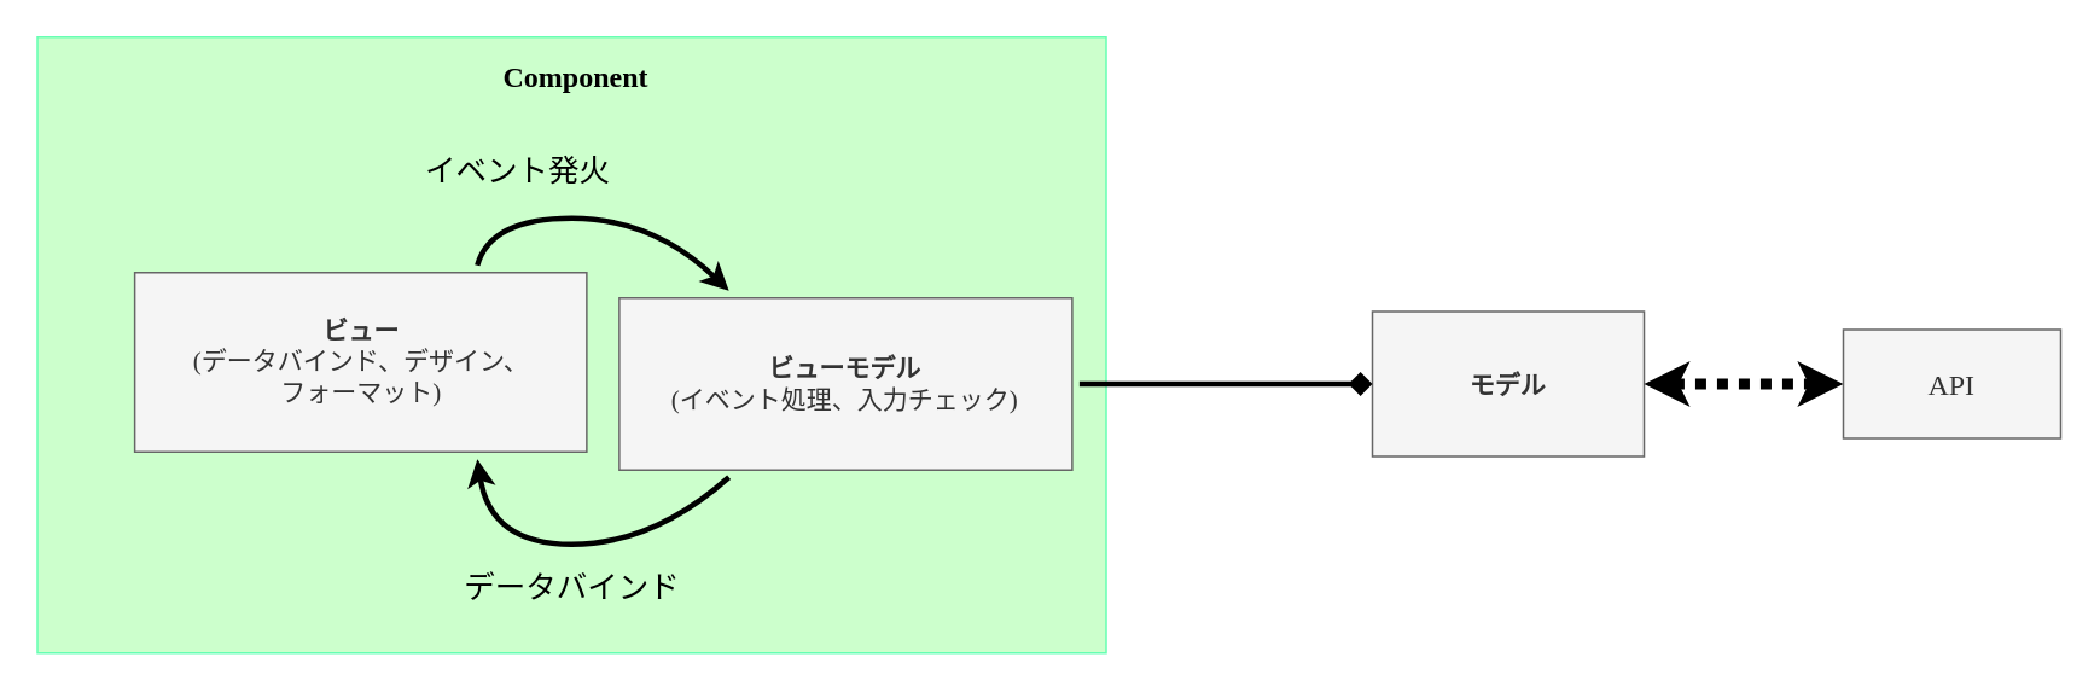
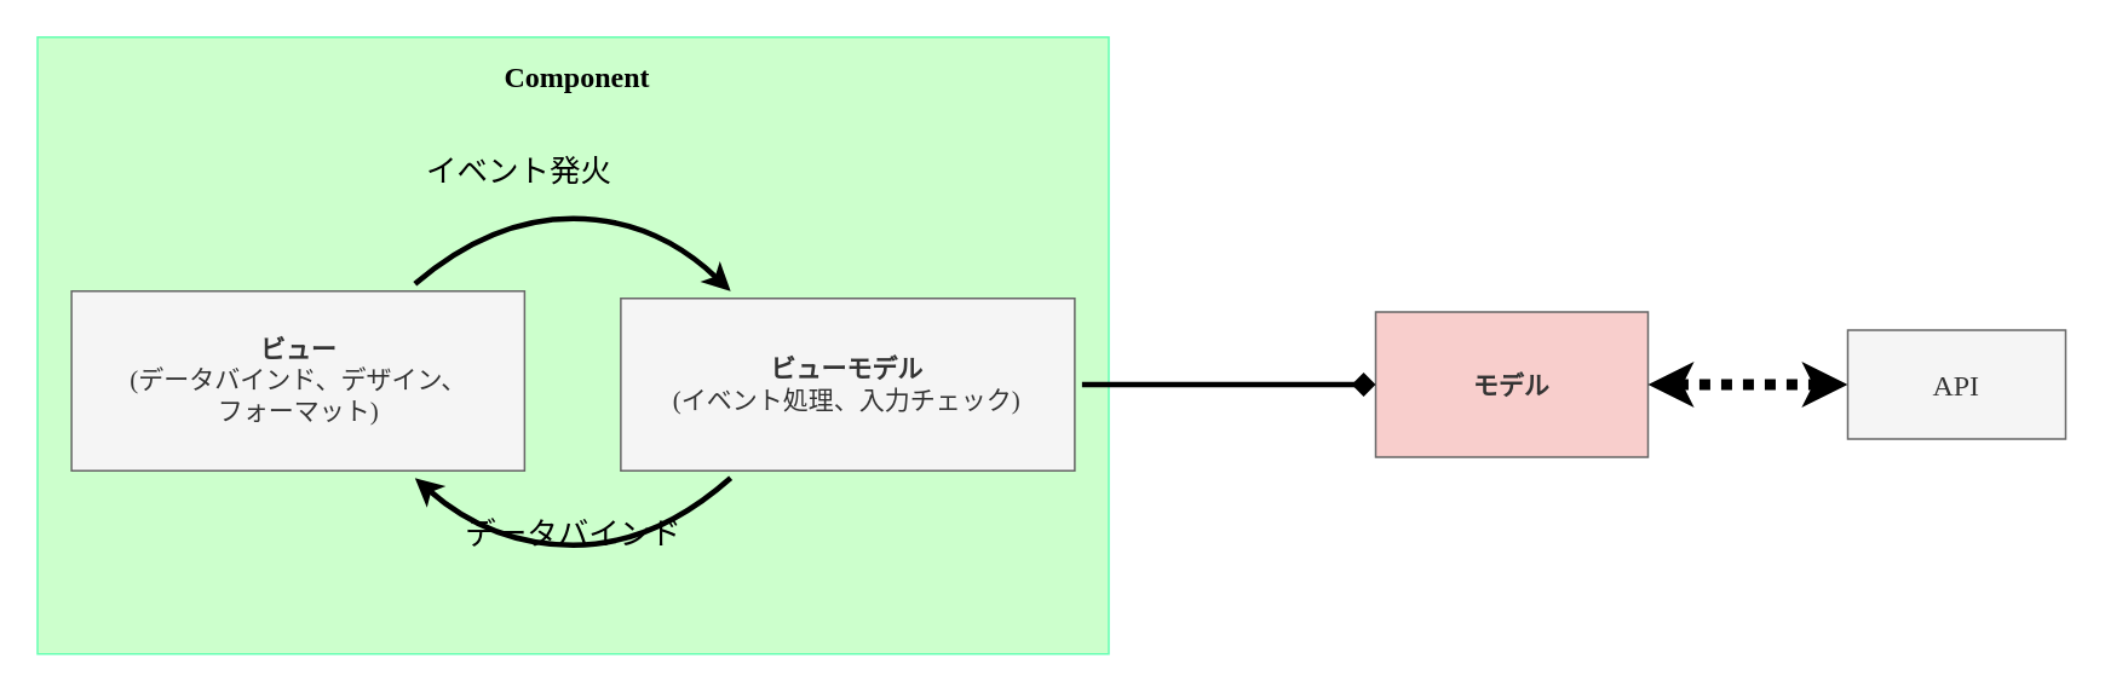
- <mxCell id="6" value="&lt;b&gt;ビュー&lt;/b&gt;&lt;br style=&quot;font-size: 14px&quot;&gt;(データバインド、デザイン、&lt;br&gt;フォーマット)" style="rounded=0;whiteSpace=wrap;html=1;fontSize=14;fontFamily=Noto Sans JP;fontSource=https%3A%2F%2Ffonts.googleapis.com%2Fcss%3Ffamily%3DNoto%2BSans%2BJP;perimeterSpacing=4;fillColor=#f5f5f5;strokeColor=#666666;fontColor=#333333;" parent="1" vertex="1"><mxGeometry x="73.75" y="150" width="249.5" height="99" as="geometry" /></mxCell>
+ <mxCell id="6" value="&lt;b&gt;ビュー&lt;/b&gt;&lt;br style=&quot;font-size: 14px&quot;&gt;(データバインド、デザイン、&lt;br&gt;フォーマット)" style="rounded=0;whiteSpace=wrap;html=1;fontSize=14;fontFamily=Noto Sans JP;fontSource=https%3A%2F%2Ffonts.googleapis.com%2Fcss%3Ffamily%3DNoto%2BSans%2BJP;perimeterSpacing=4;fillColor=#f5f5f5;strokeColor=#666666;fontColor=#333333;" parent="1" vertex="1"><mxGeometry x="38.75" y="160" width="249.5" height="99" as="geometry" /></mxCell>
- <mxCell id="2" value="モデル" style="rounded=0;whiteSpace=wrap;html=1;fillColor=#f5f5f5;fontColor=#333333;strokeColor=#666666;fontStyle=1;verticalAlign=middle;fontSize=14;" parent="1" vertex="1"><mxGeometry x="757" y="171.5" width="150" height="80" as="geometry" /></mxCell>
+ <mxCell id="2" value="モデル" style="rounded=0;whiteSpace=wrap;html=1;fillColor=#f8cecc;fontColor=#333333;strokeColor=#666666;fontStyle=1;verticalAlign=middle;fontSize=14;" parent="1" vertex="1"><mxGeometry x="757" y="171.5" width="150" height="80" as="geometry" /></mxCell>
- <mxCell id="12" value="データバインド" style="text;html=1;strokeColor=none;fillColor=none;align=center;verticalAlign=middle;whiteSpace=wrap;rounded=0;fontSize=17;" parent="1" vertex="1"><mxGeometry x="248.75" y="310" width="132.5" height="30" as="geometry" /></mxCell>
+ <mxCell id="12" value="データバインド" style="text;html=1;strokeColor=none;fillColor=none;align=center;verticalAlign=middle;whiteSpace=wrap;rounded=0;fontSize=17;" parent="1" vertex="1"><mxGeometry x="248.75" y="280" width="132.5" height="30" as="geometry" /></mxCell>
